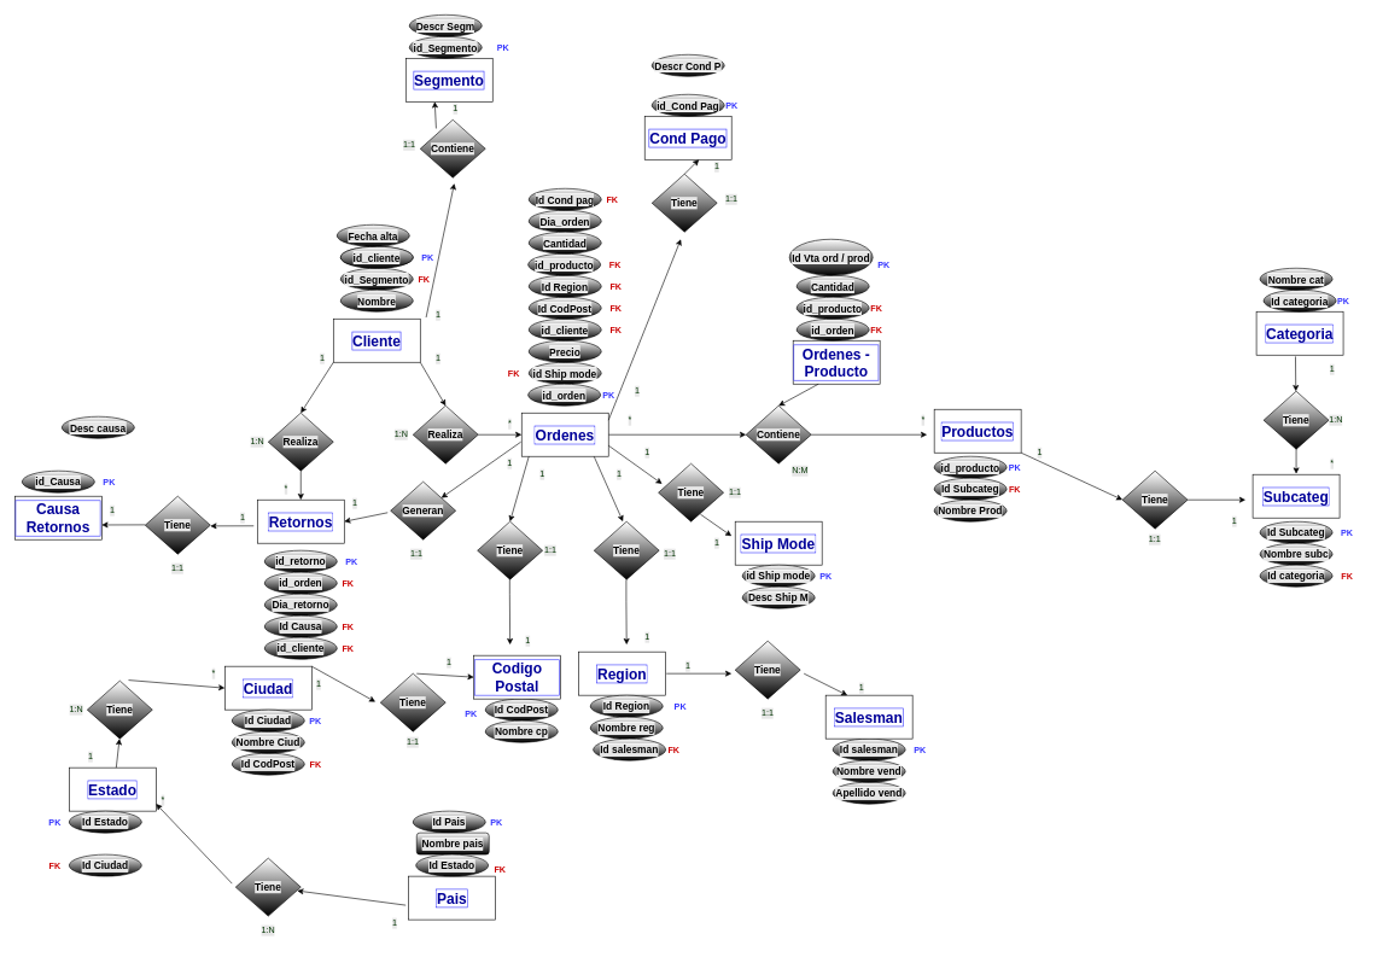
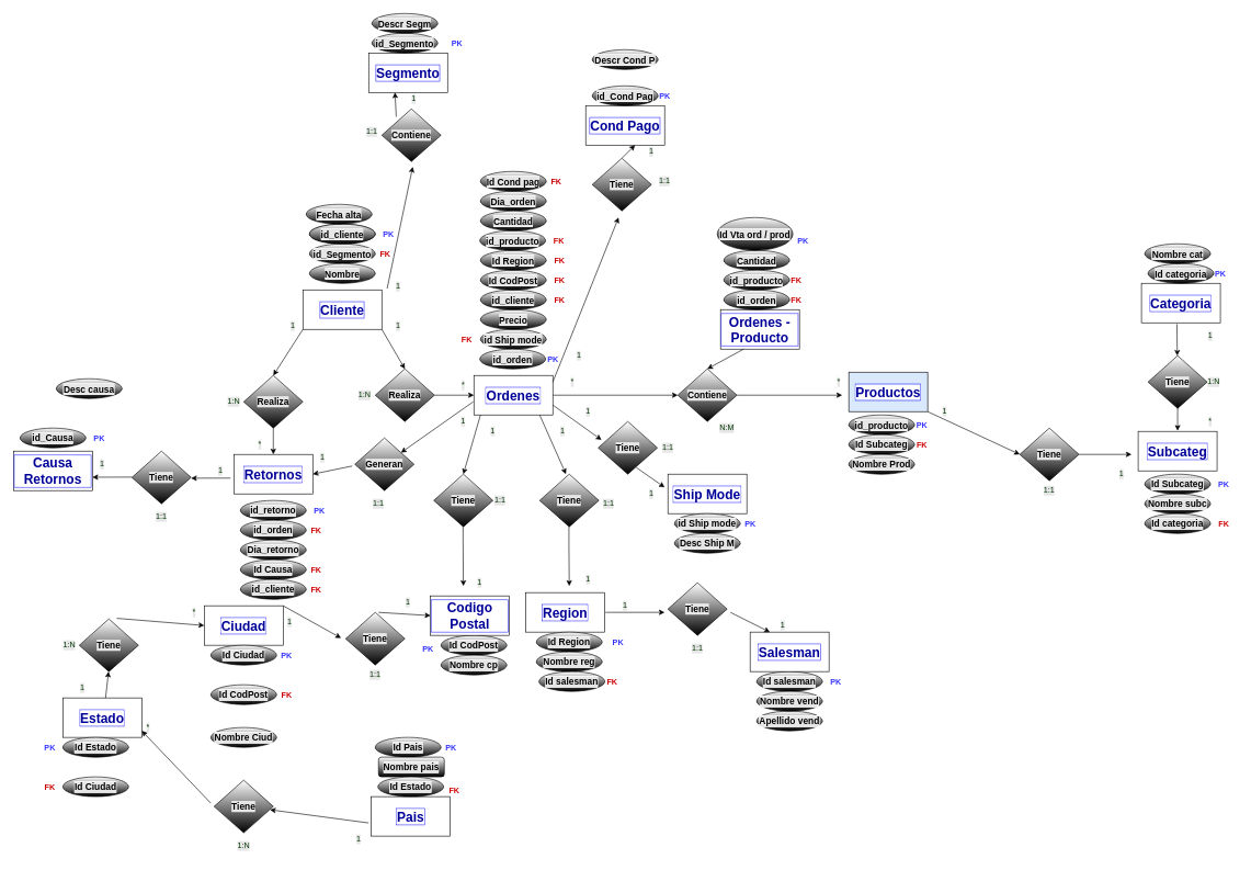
- <mxCell id="13" value="&lt;b&gt;&lt;font color=&quot;#000099&quot; style=&quot;font-size: 20px; background-color: rgb(255, 255, 255);&quot;&gt;Productos&lt;/font&gt;&lt;/b&gt;" style="rounded=0;whiteSpace=wrap;html=1;labelBorderColor=#3333FF;" parent="1" vertex="1"><mxGeometry x="1290" y="565" width="120" height="60" as="geometry" /></mxCell>
+ <mxCell id="13" value="&lt;b&gt;&lt;font color=&quot;#000099&quot; style=&quot;font-size: 20px; background-color: rgb(255, 255, 255);&quot;&gt;Productos&lt;/font&gt;&lt;/b&gt;" style="rounded=0;whiteSpace=wrap;html=1;labelBorderColor=#3333FF;fillColor=#dae8fc;" parent="1" vertex="1"><mxGeometry x="1290" y="565" width="120" height="60" as="geometry" /></mxCell>
- <mxCell id="170" value="&lt;b&gt;&lt;font style=&quot;font-size: 14px; background-color: rgb(230, 230, 230);&quot;&gt;Nombre Ciud&lt;/font&gt;&lt;/b&gt;" style="ellipse;whiteSpace=wrap;html=1;labelBackgroundColor=#FFFFFF;fontSize=15;fontColor=#000000;fillColor=#FFFFFF;gradientColor=default;" parent="1" vertex="1"><mxGeometry x="320" y="1010" width="100" height="30" as="geometry" /></mxCell>
+ <mxCell id="170" value="&lt;b&gt;&lt;font style=&quot;font-size: 14px; background-color: rgb(230, 230, 230);&quot;&gt;Nombre Ciud&lt;/font&gt;&lt;/b&gt;" style="ellipse;whiteSpace=wrap;html=1;labelBackgroundColor=#FFFFFF;fontSize=15;fontColor=#000000;fillColor=#FFFFFF;gradientColor=default;" parent="1" vertex="1"><mxGeometry x="320" y="1105" width="100" height="30" as="geometry" /></mxCell>
